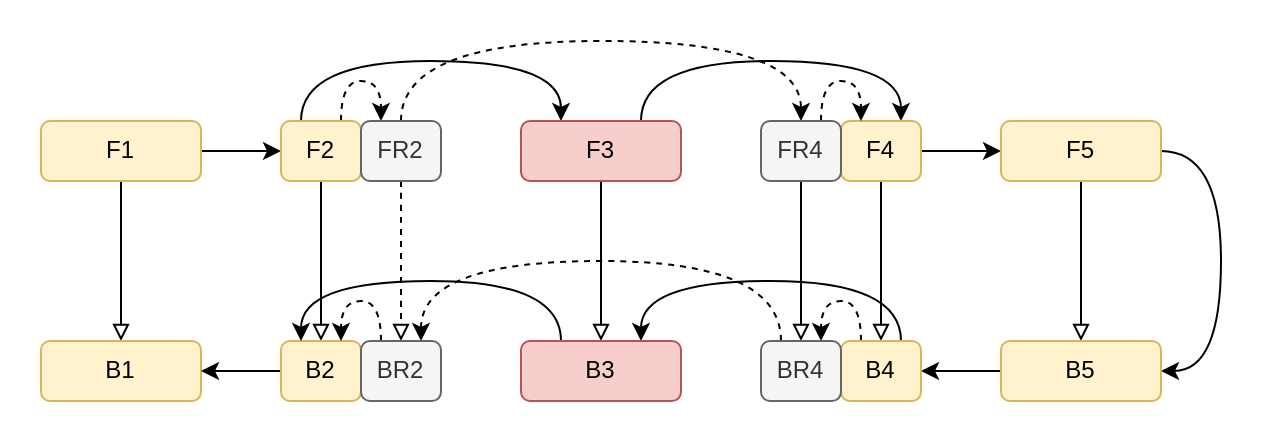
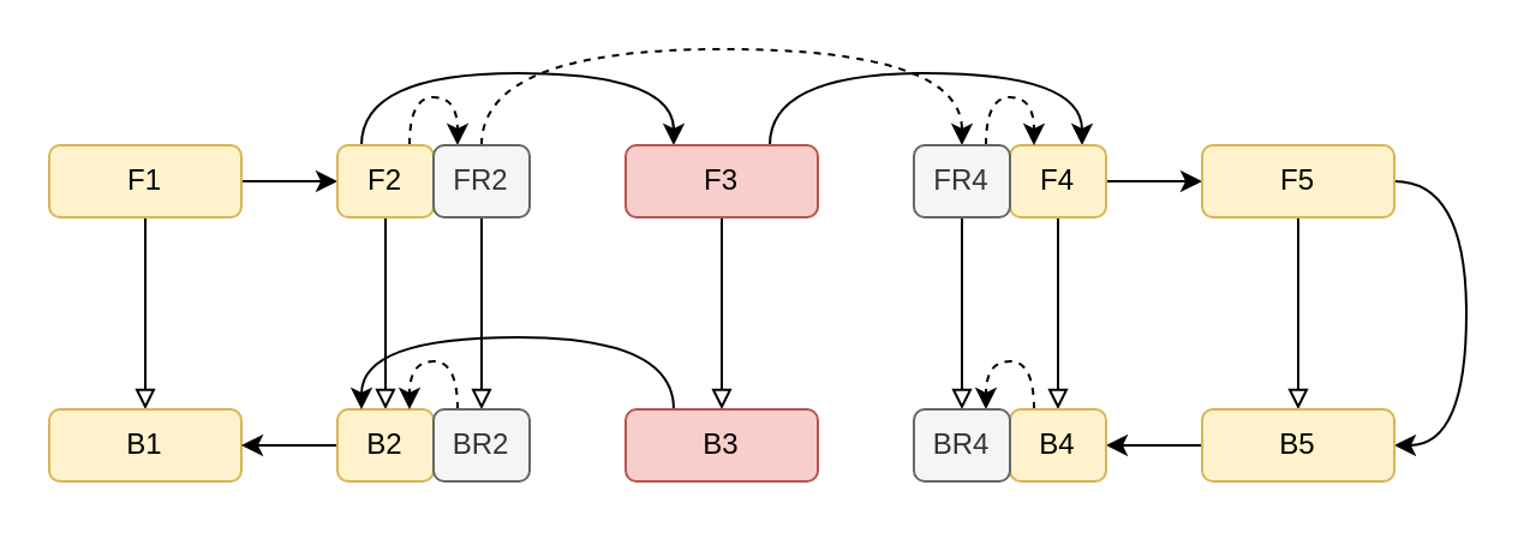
- <mxCell id="19" style="edgeStyle=orthogonalEdgeStyle;curved=1;sketch=0;orthogonalLoop=1;jettySize=auto;html=1;exitX=0.5;exitY=1;exitDx=0;exitDy=0;entryX=0.5;entryY=0;entryDx=0;entryDy=0;shadow=0;endArrow=block;endFill=0;strokeColor=#000000;strokeWidth=1;dashed=1;" edge="1" parent="1" source="20" target="35"><mxGeometry relative="1" as="geometry" /></mxCell>
+ <mxCell id="19" style="edgeStyle=orthogonalEdgeStyle;curved=1;sketch=0;orthogonalLoop=1;jettySize=auto;html=1;exitX=0.5;exitY=1;exitDx=0;exitDy=0;entryX=0.5;entryY=0;entryDx=0;entryDy=0;shadow=0;endArrow=block;endFill=0;strokeColor=#000000;strokeWidth=1;" edge="1" parent="1" source="20" target="35"><mxGeometry relative="1" as="geometry" /></mxCell>
- <mxCell id="29" style="edgeStyle=orthogonalEdgeStyle;curved=1;sketch=0;orthogonalLoop=1;jettySize=auto;html=1;exitX=0.25;exitY=0;exitDx=0;exitDy=0;entryX=0.75;entryY=0;entryDx=0;entryDy=0;shadow=0;dashed=1;strokeColor=#000000;" edge="1" parent="1" source="30" target="35"><mxGeometry relative="1" as="geometry"><Array as="points"><mxPoint x="390" y="130" /><mxPoint x="210" y="130" /></Array></mxGeometry></mxCell>
- <mxCell id="27" style="edgeStyle=orthogonalEdgeStyle;curved=1;sketch=0;orthogonalLoop=1;jettySize=auto;html=1;exitX=0.75;exitY=0;exitDx=0;exitDy=0;entryX=0.75;entryY=0;entryDx=0;entryDy=0;shadow=0;endArrow=classic;endFill=1;endSize=6;strokeColor=#000000;strokeWidth=1;" edge="1" parent="1" source="28" target="37"><mxGeometry relative="1" as="geometry"><Array as="points"><mxPoint x="450" y="140" /><mxPoint x="320" y="140" /></Array></mxGeometry></mxCell>
